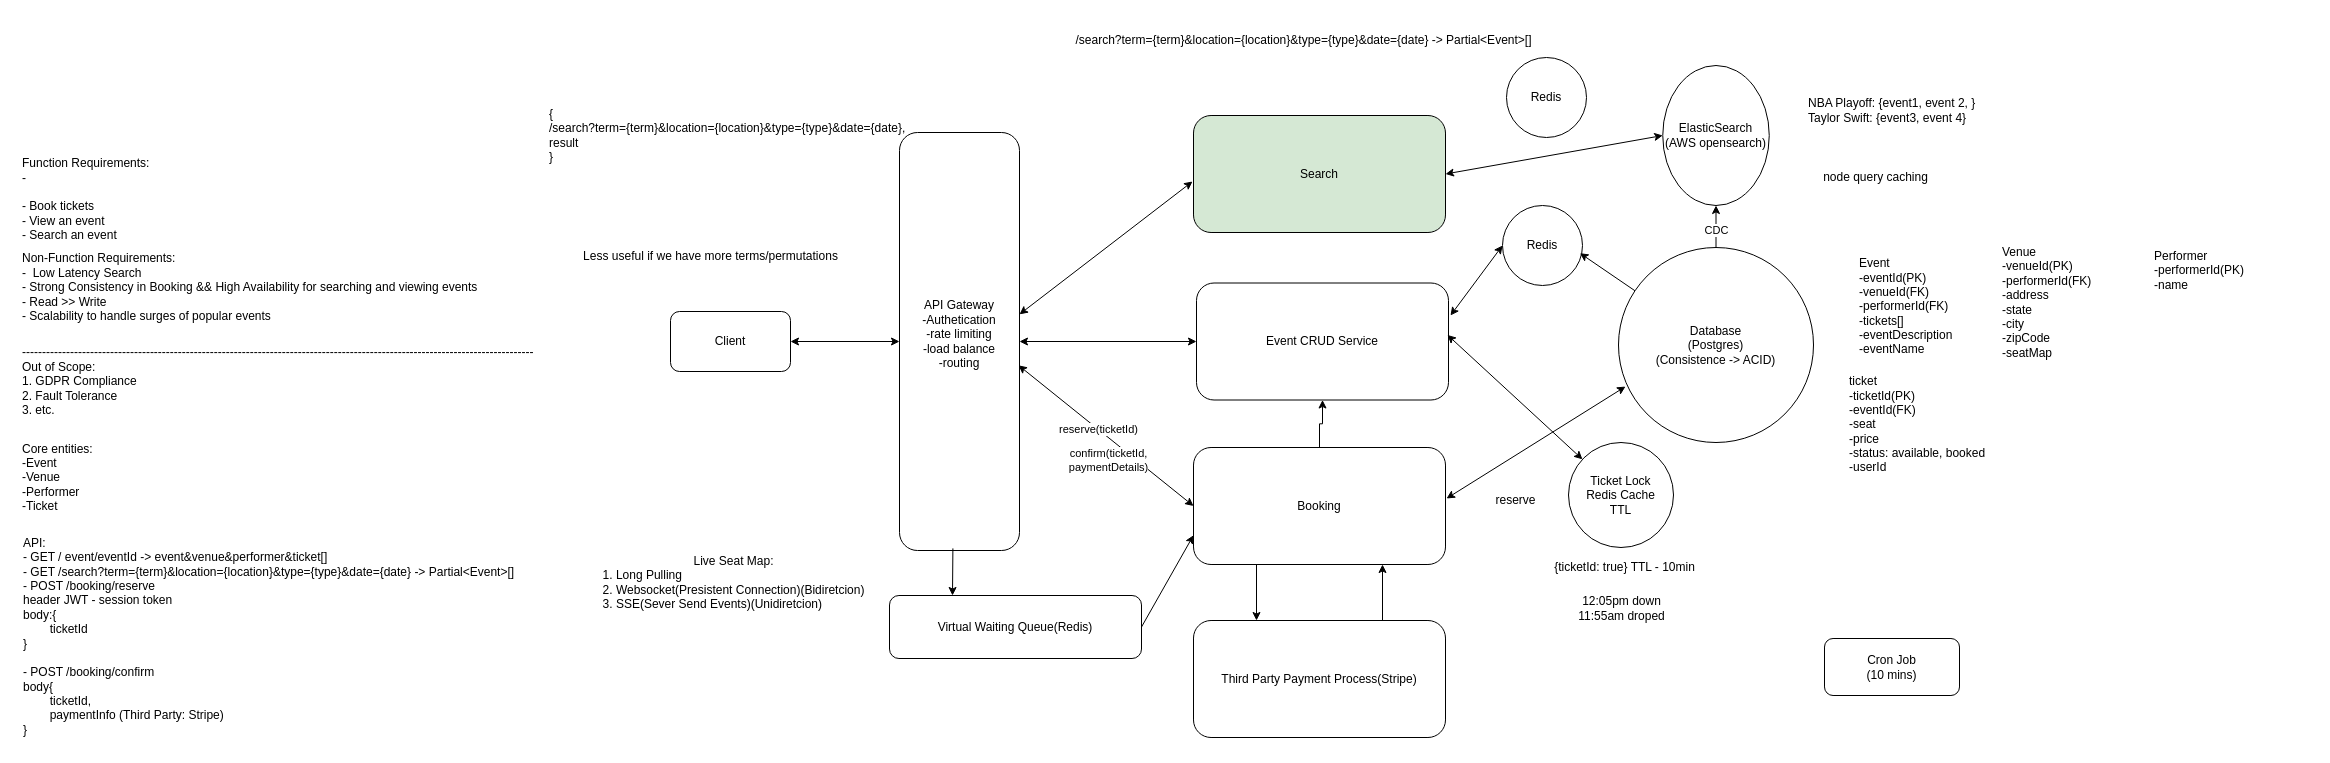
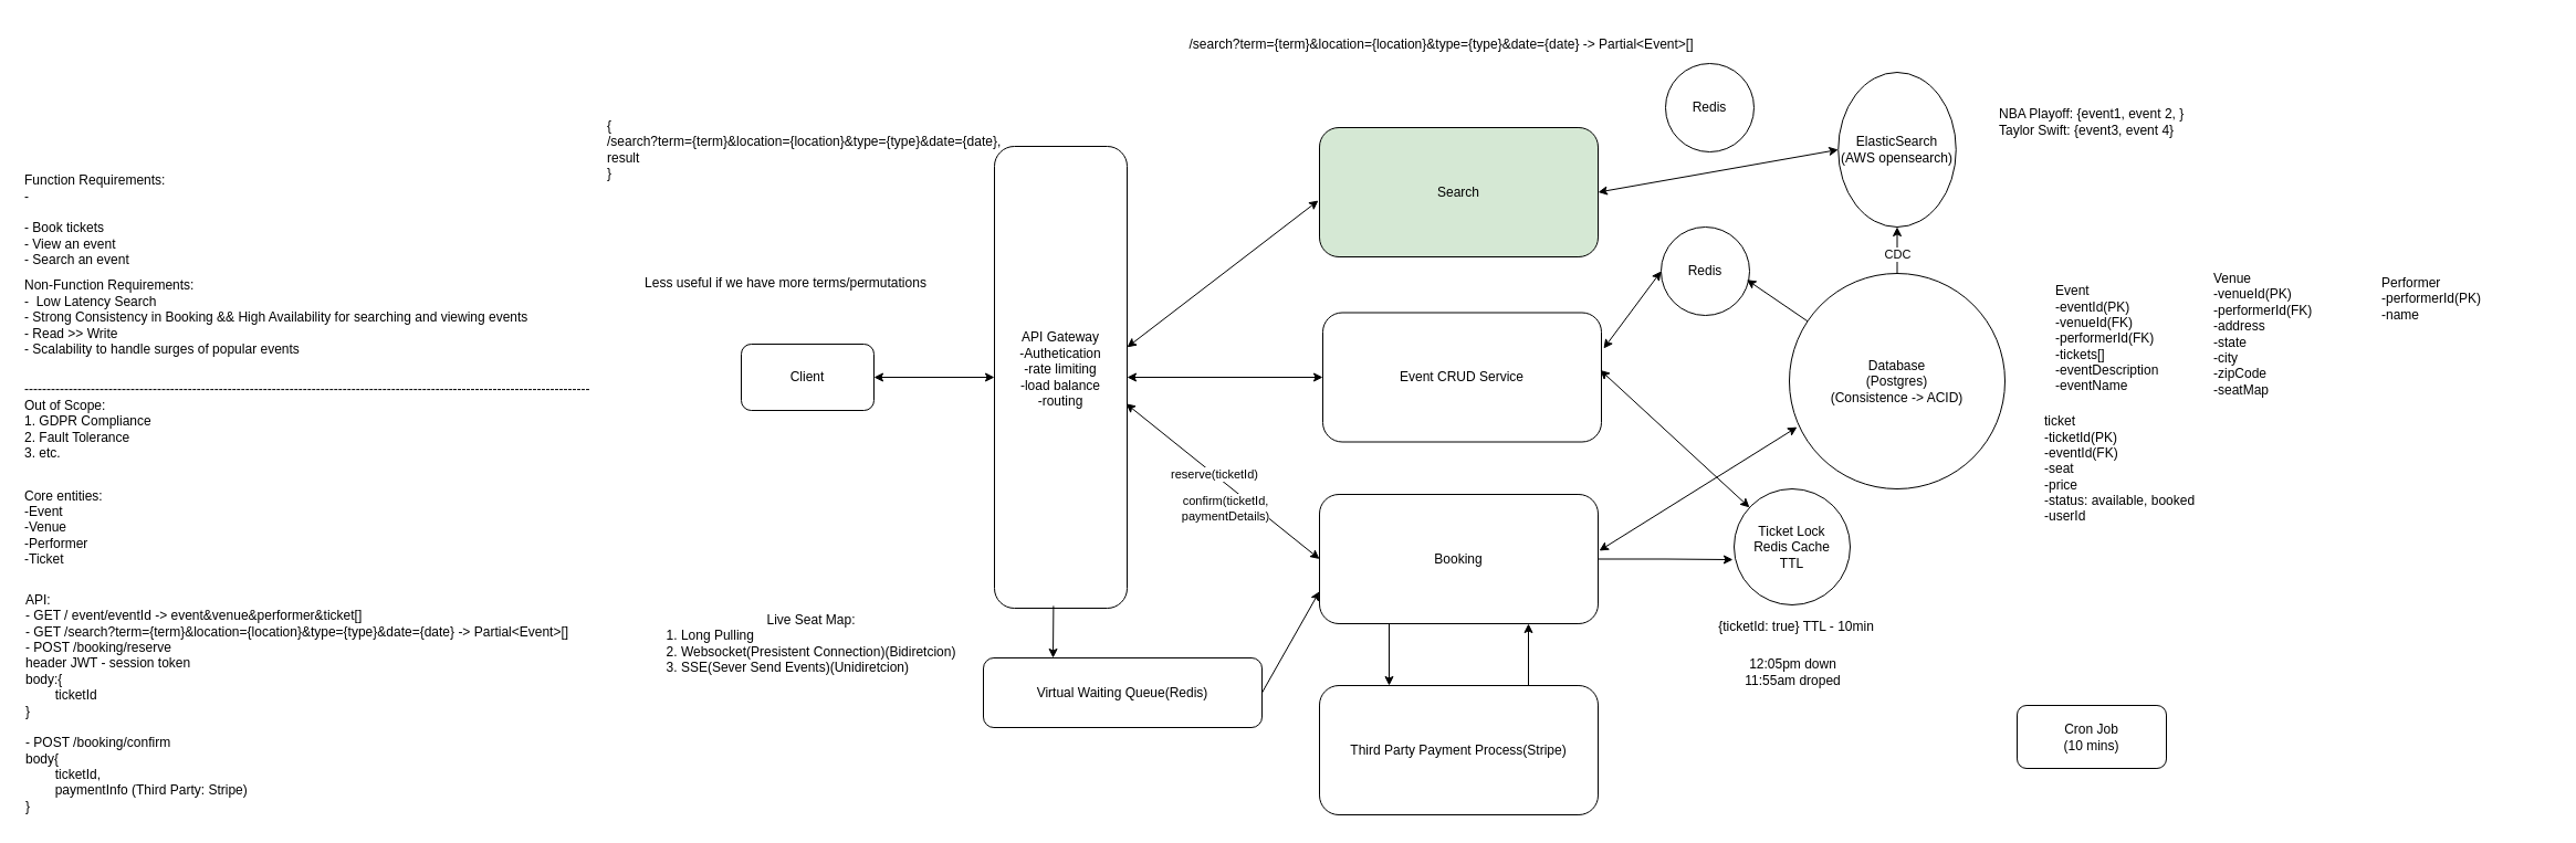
- <mxCell id="40" value="node query caching" style="text;html=1;align=center;verticalAlign=middle;resizable=0;points=[];autosize=1;strokeColor=none;fillColor=none;" vertex="1" parent="1"><mxGeometry x="1813" y="164" width="123" height="26" as="geometry" /></mxCell>
- <mxCell id="32" style="edgeStyle=orthogonalEdgeStyle;rounded=0;orthogonalLoop=1;jettySize=auto;html=1;" edge="1" parent="1" source="22" target="10"><mxGeometry relative="1" as="geometry" /></mxCell>
+ <mxCell id="32" style="edgeStyle=orthogonalEdgeStyle;rounded=0;orthogonalLoop=1;jettySize=auto;html=1;entryX=-0.01;entryY=0.61;entryDx=0;entryDy=0;entryPerimeter=0;" edge="1" parent="1" source="22" target="31"><mxGeometry relative="1" as="geometry" /></mxCell>
- <mxCell id="33" value="reserve" style="text;html=1;align=center;verticalAlign=middle;resizable=0;points=[];autosize=1;strokeColor=none;fillColor=none;" vertex="1" parent="1"><mxGeometry x="1486" y="487" width="58" height="26" as="geometry" /></mxCell>
